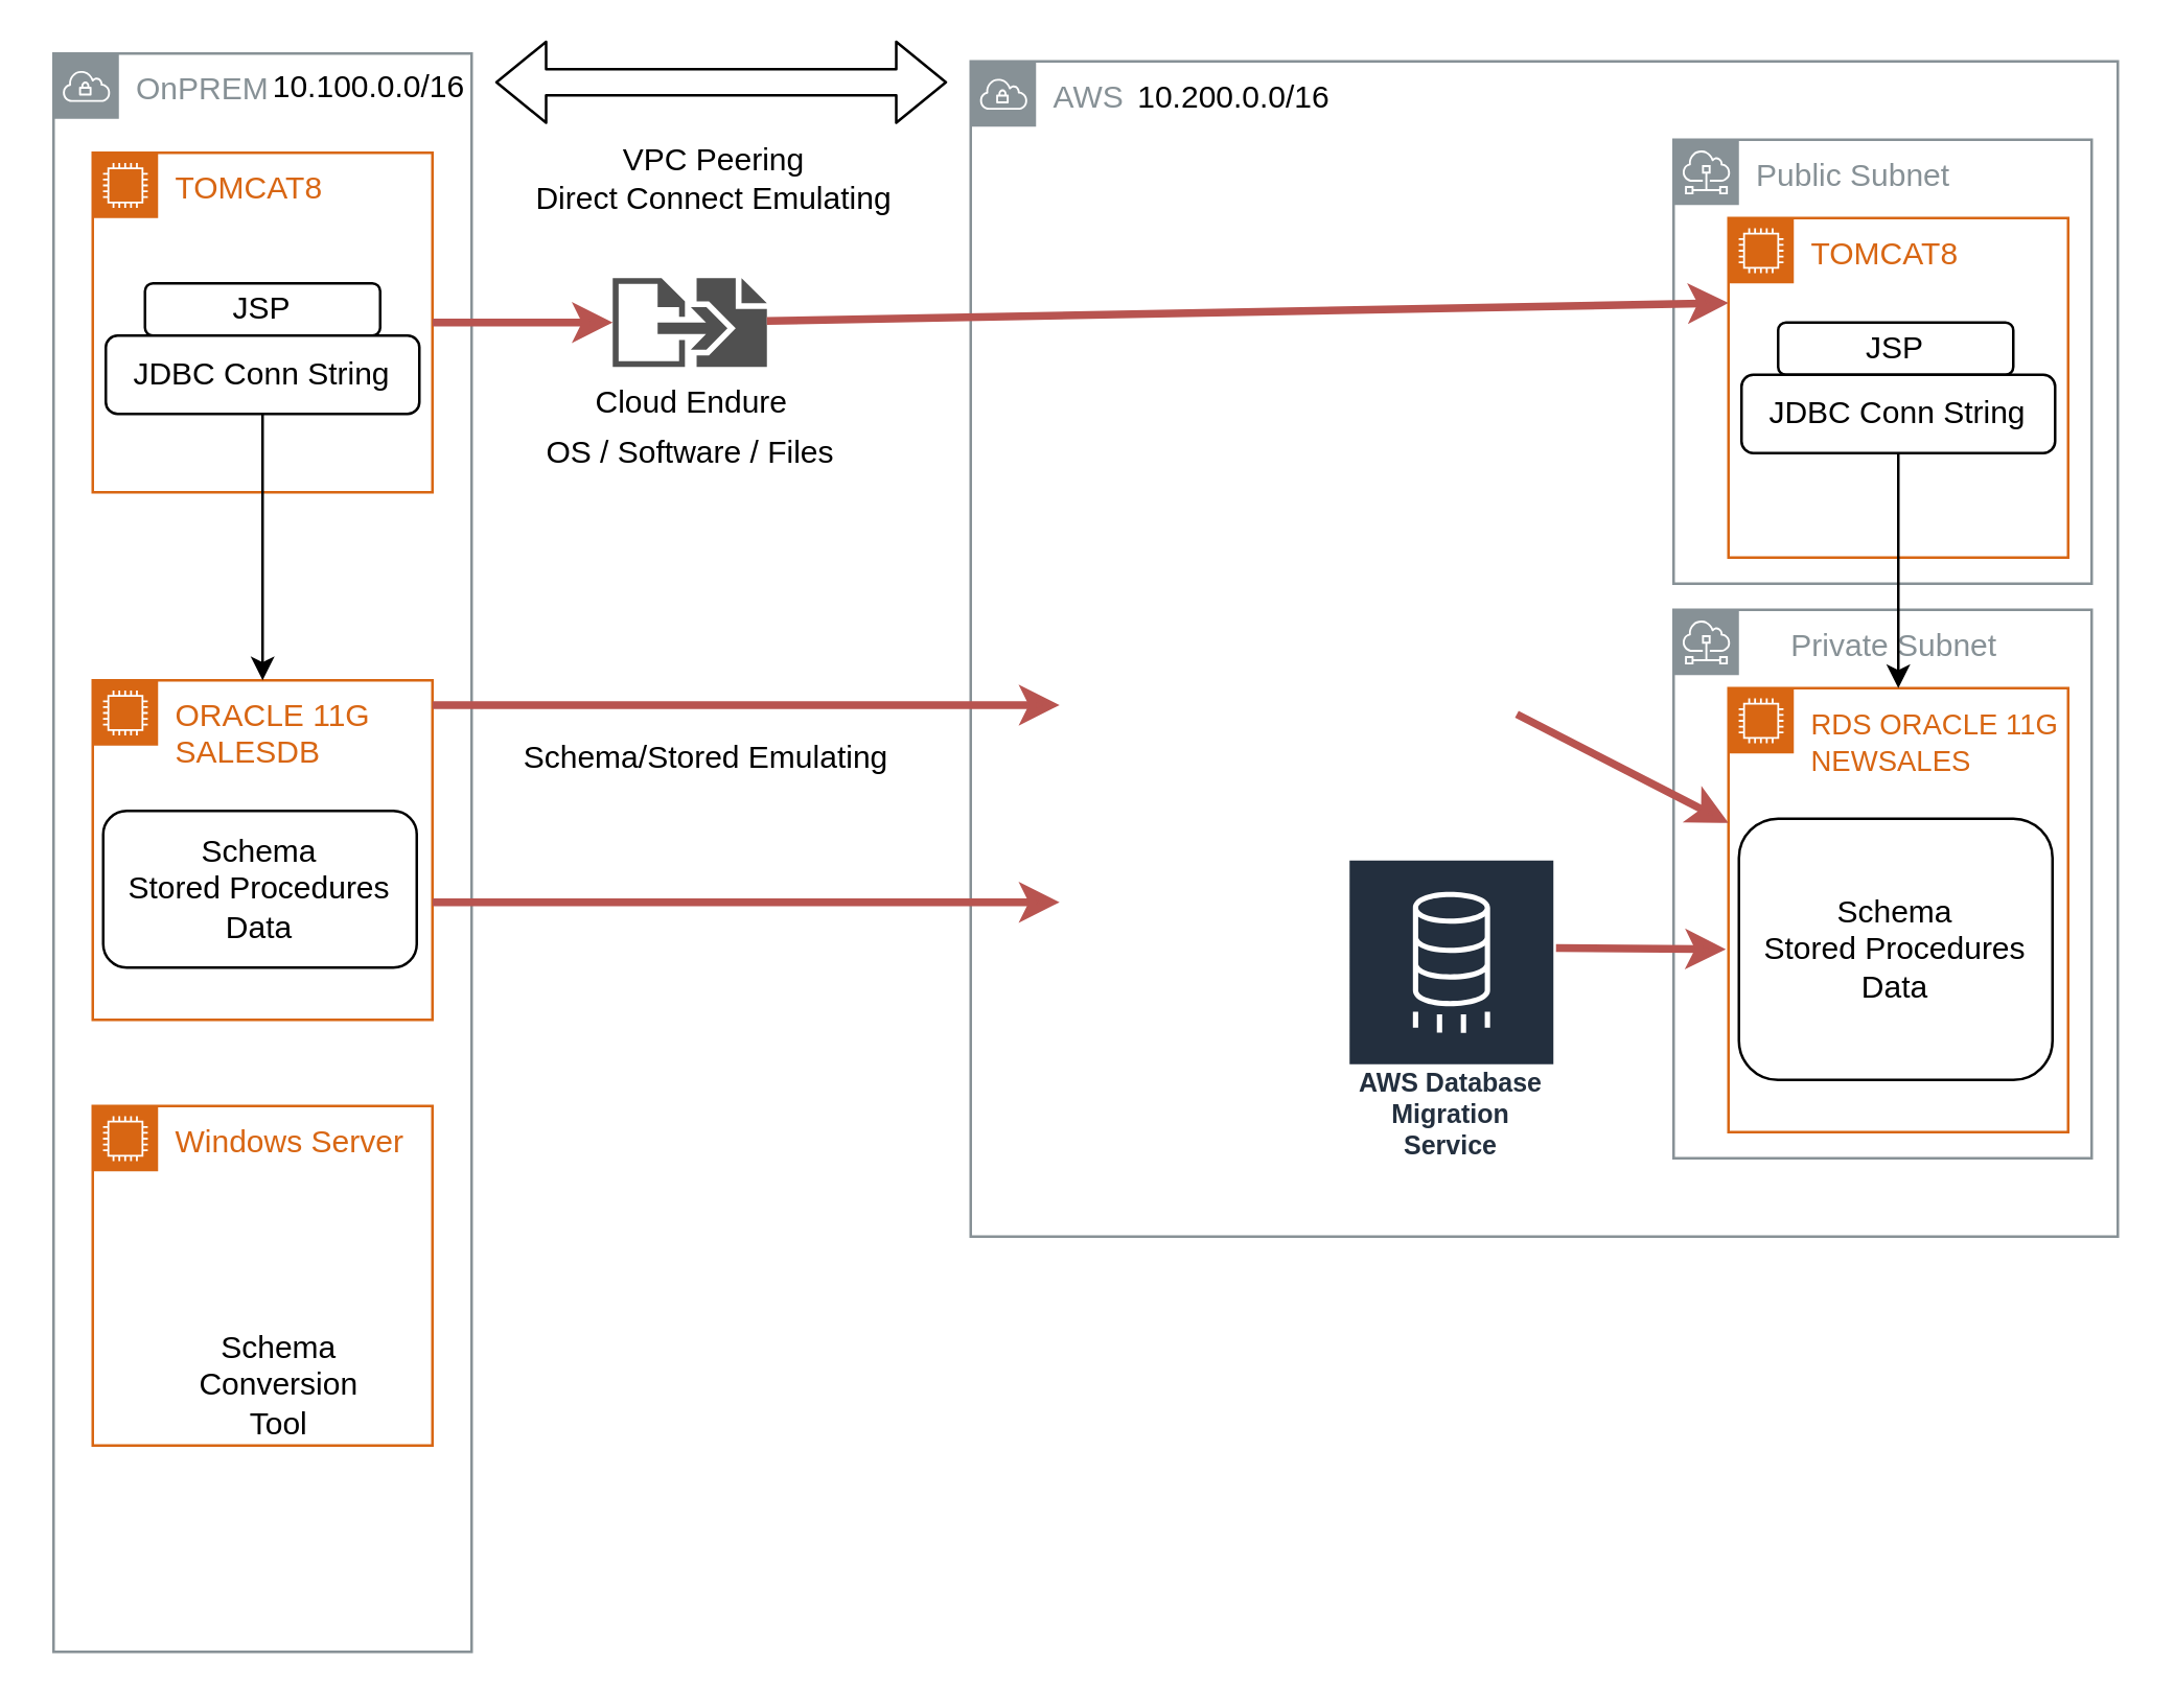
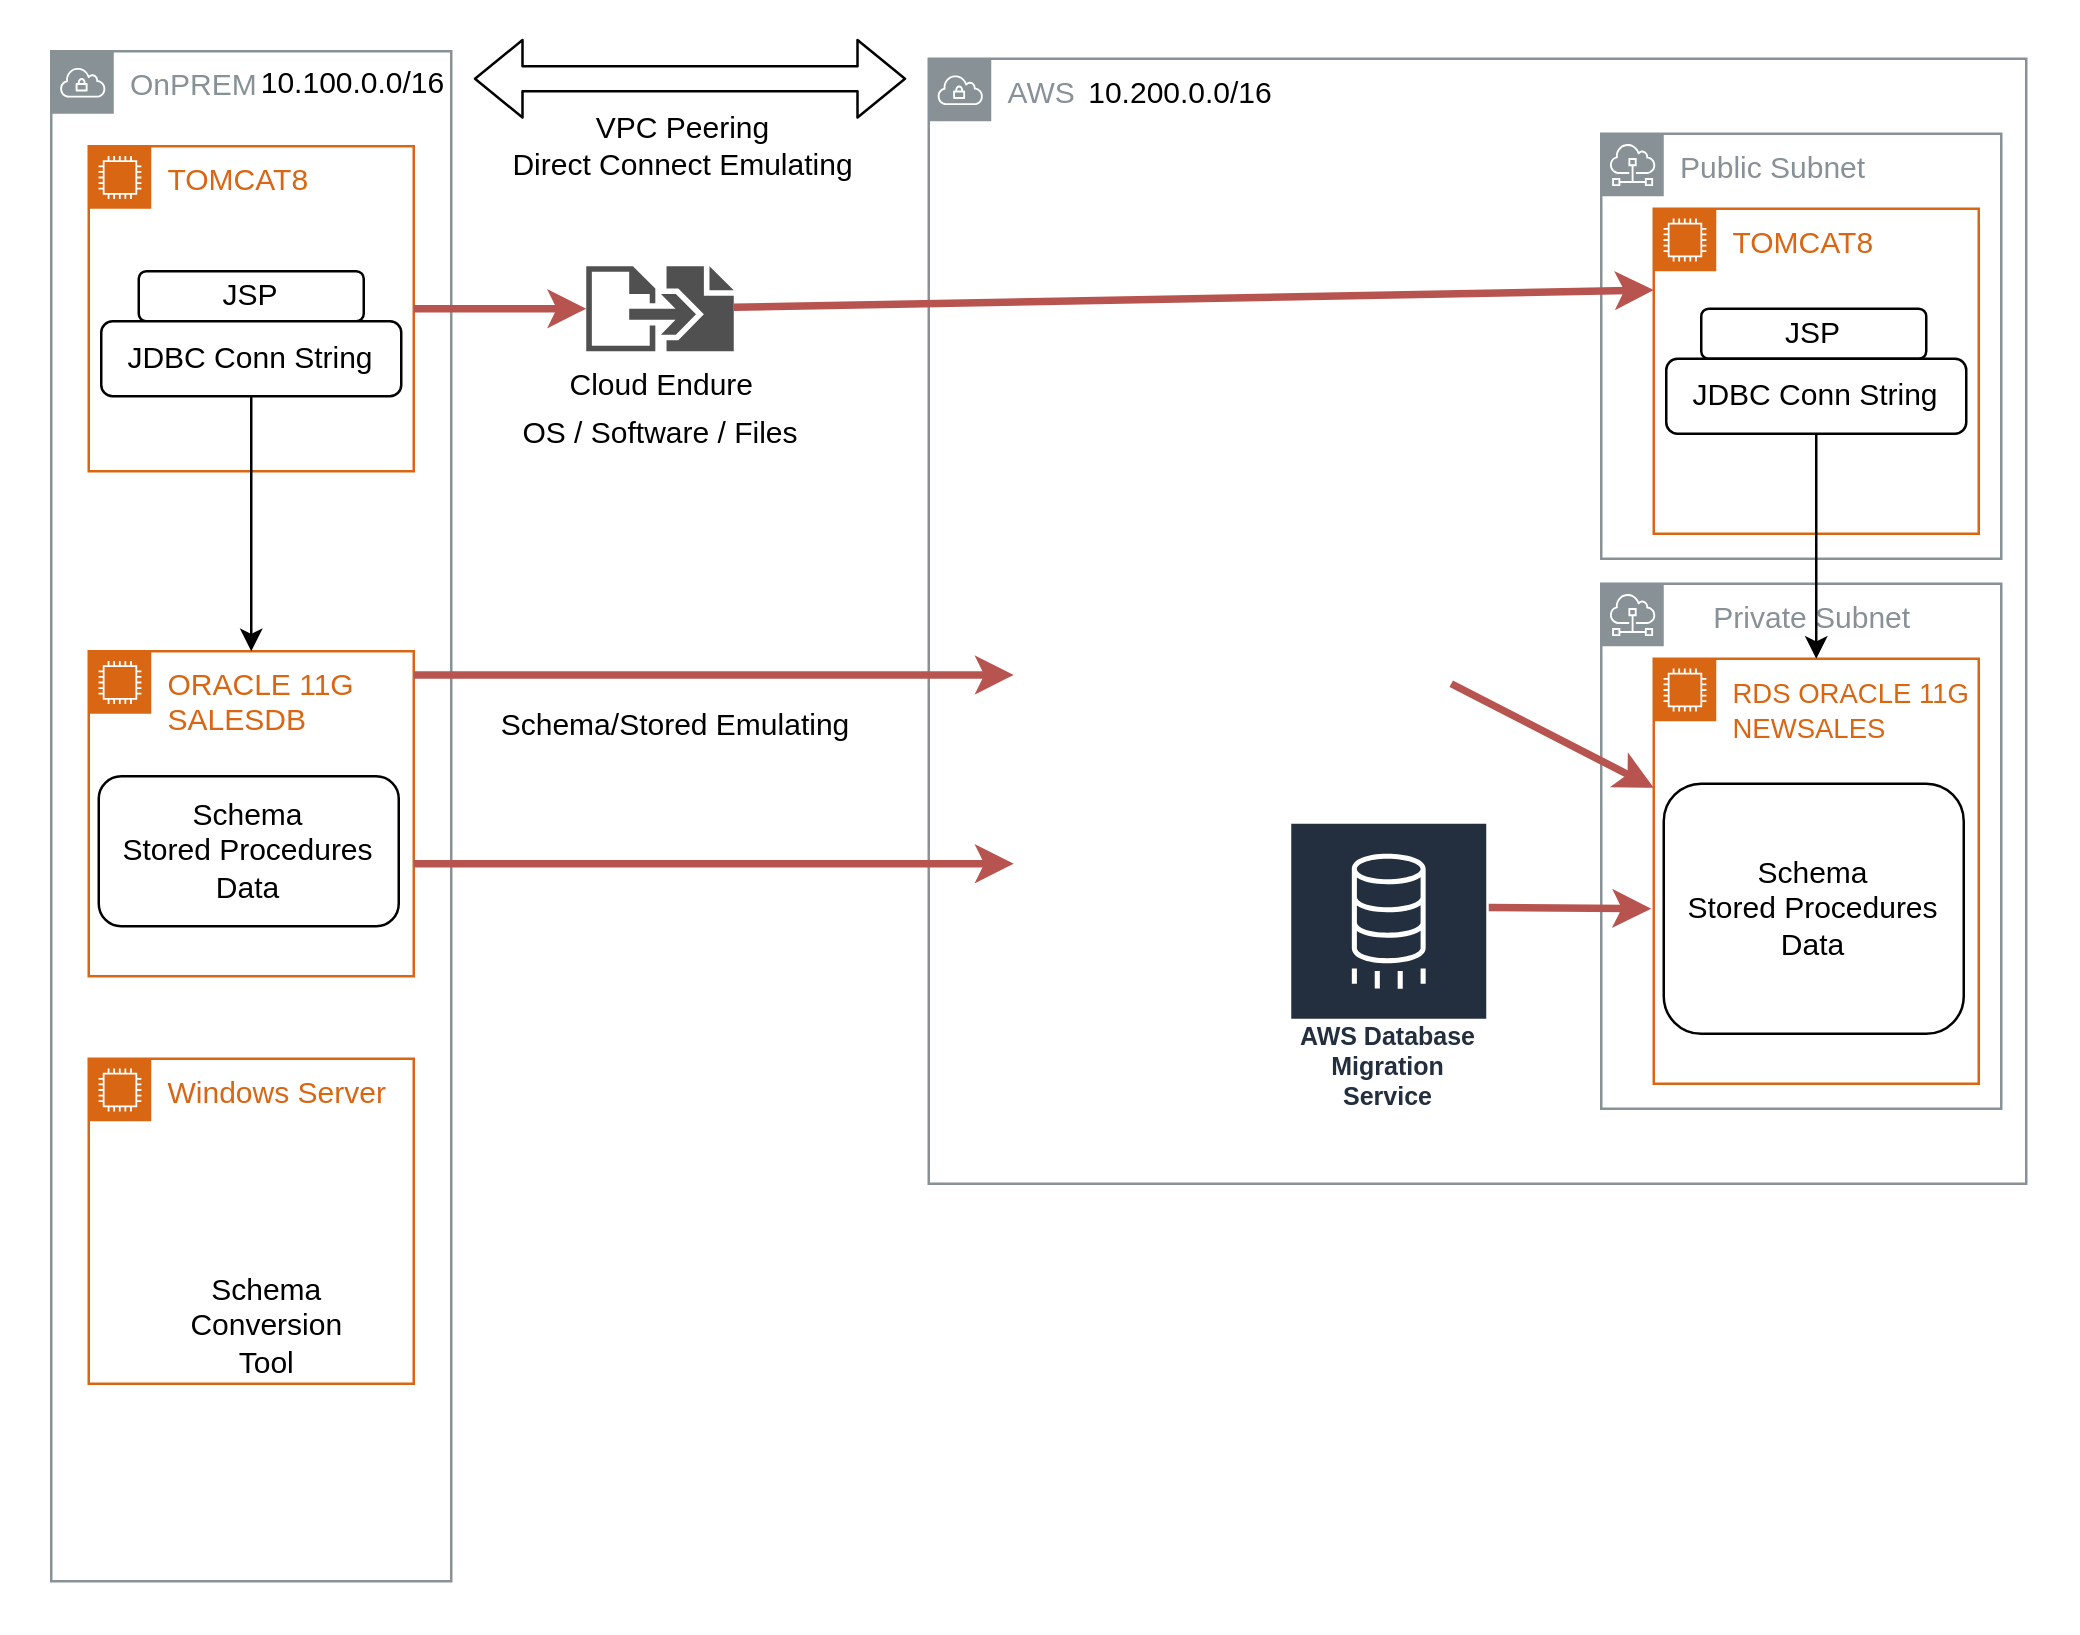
- <mxCell id="39" value="VPC Peering&lt;br&gt;Direct Connect Emulating" style="text;html=1;strokeColor=none;fillColor=none;align=center;verticalAlign=middle;whiteSpace=wrap;rounded=1;" vertex="1" parent="1"><mxGeometry x="193" y="58" width="160" height="20" as="geometry" /></mxCell>
+ <mxCell id="39" value="VPC Peering&lt;br&gt;Direct Connect Emulating" style="text;html=1;strokeColor=none;fillColor=none;align=center;verticalAlign=middle;whiteSpace=wrap;rounded=1;" vertex="1" parent="1"><mxGeometry x="193" y="48" width="160" height="20" as="geometry" /></mxCell>
